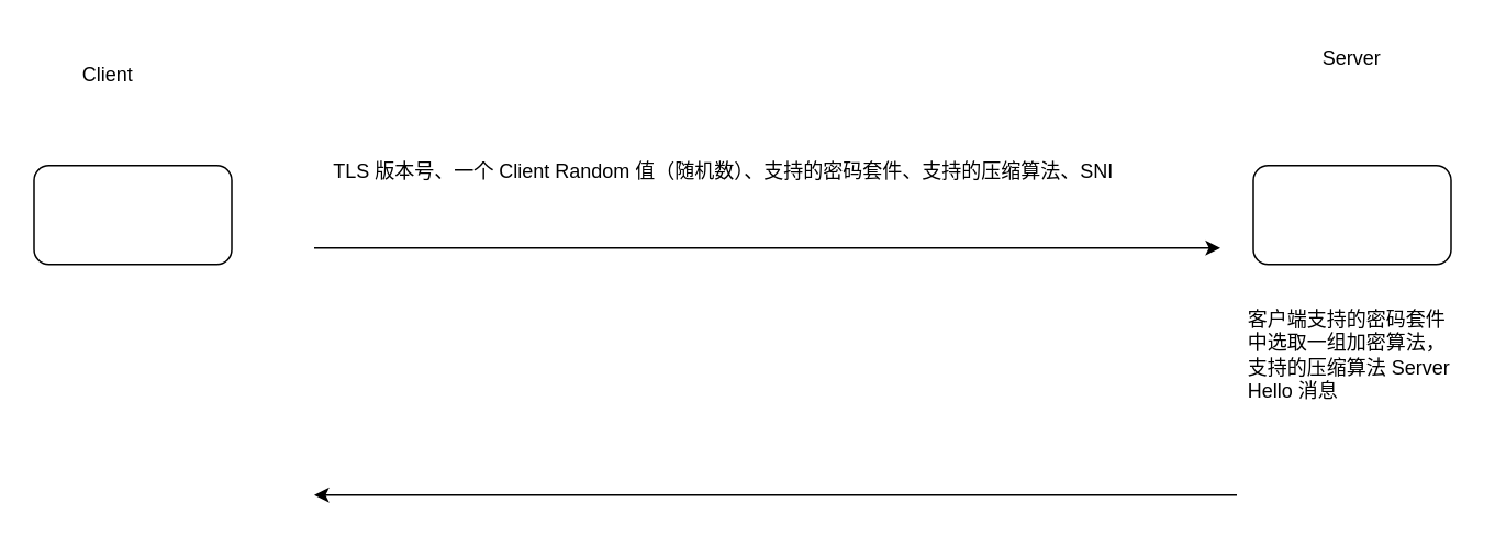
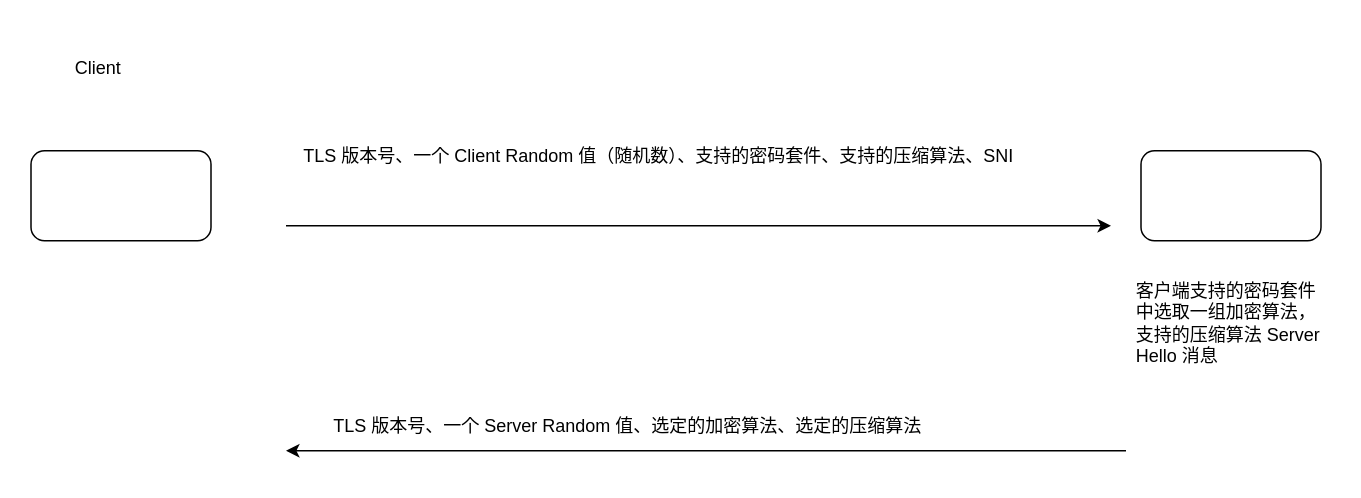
- <mxCell id="3" value="Server" style="text;html=1;strokeColor=none;fillColor=none;align=center;verticalAlign=middle;whiteSpace=wrap;rounded=0;" vertex="1" parent="1"><mxGeometry x="790" y="20" width="60" height="30" as="geometry" /></mxCell>
+ <mxCell id="10" value="TLS 版本号、一个 Server Random 值、选定的加密算法、选定的压缩算法" style="text;whiteSpace=wrap;html=1;" vertex="1" parent="1"><mxGeometry x="220" y="270" width="430" height="40" as="geometry" /></mxCell>
